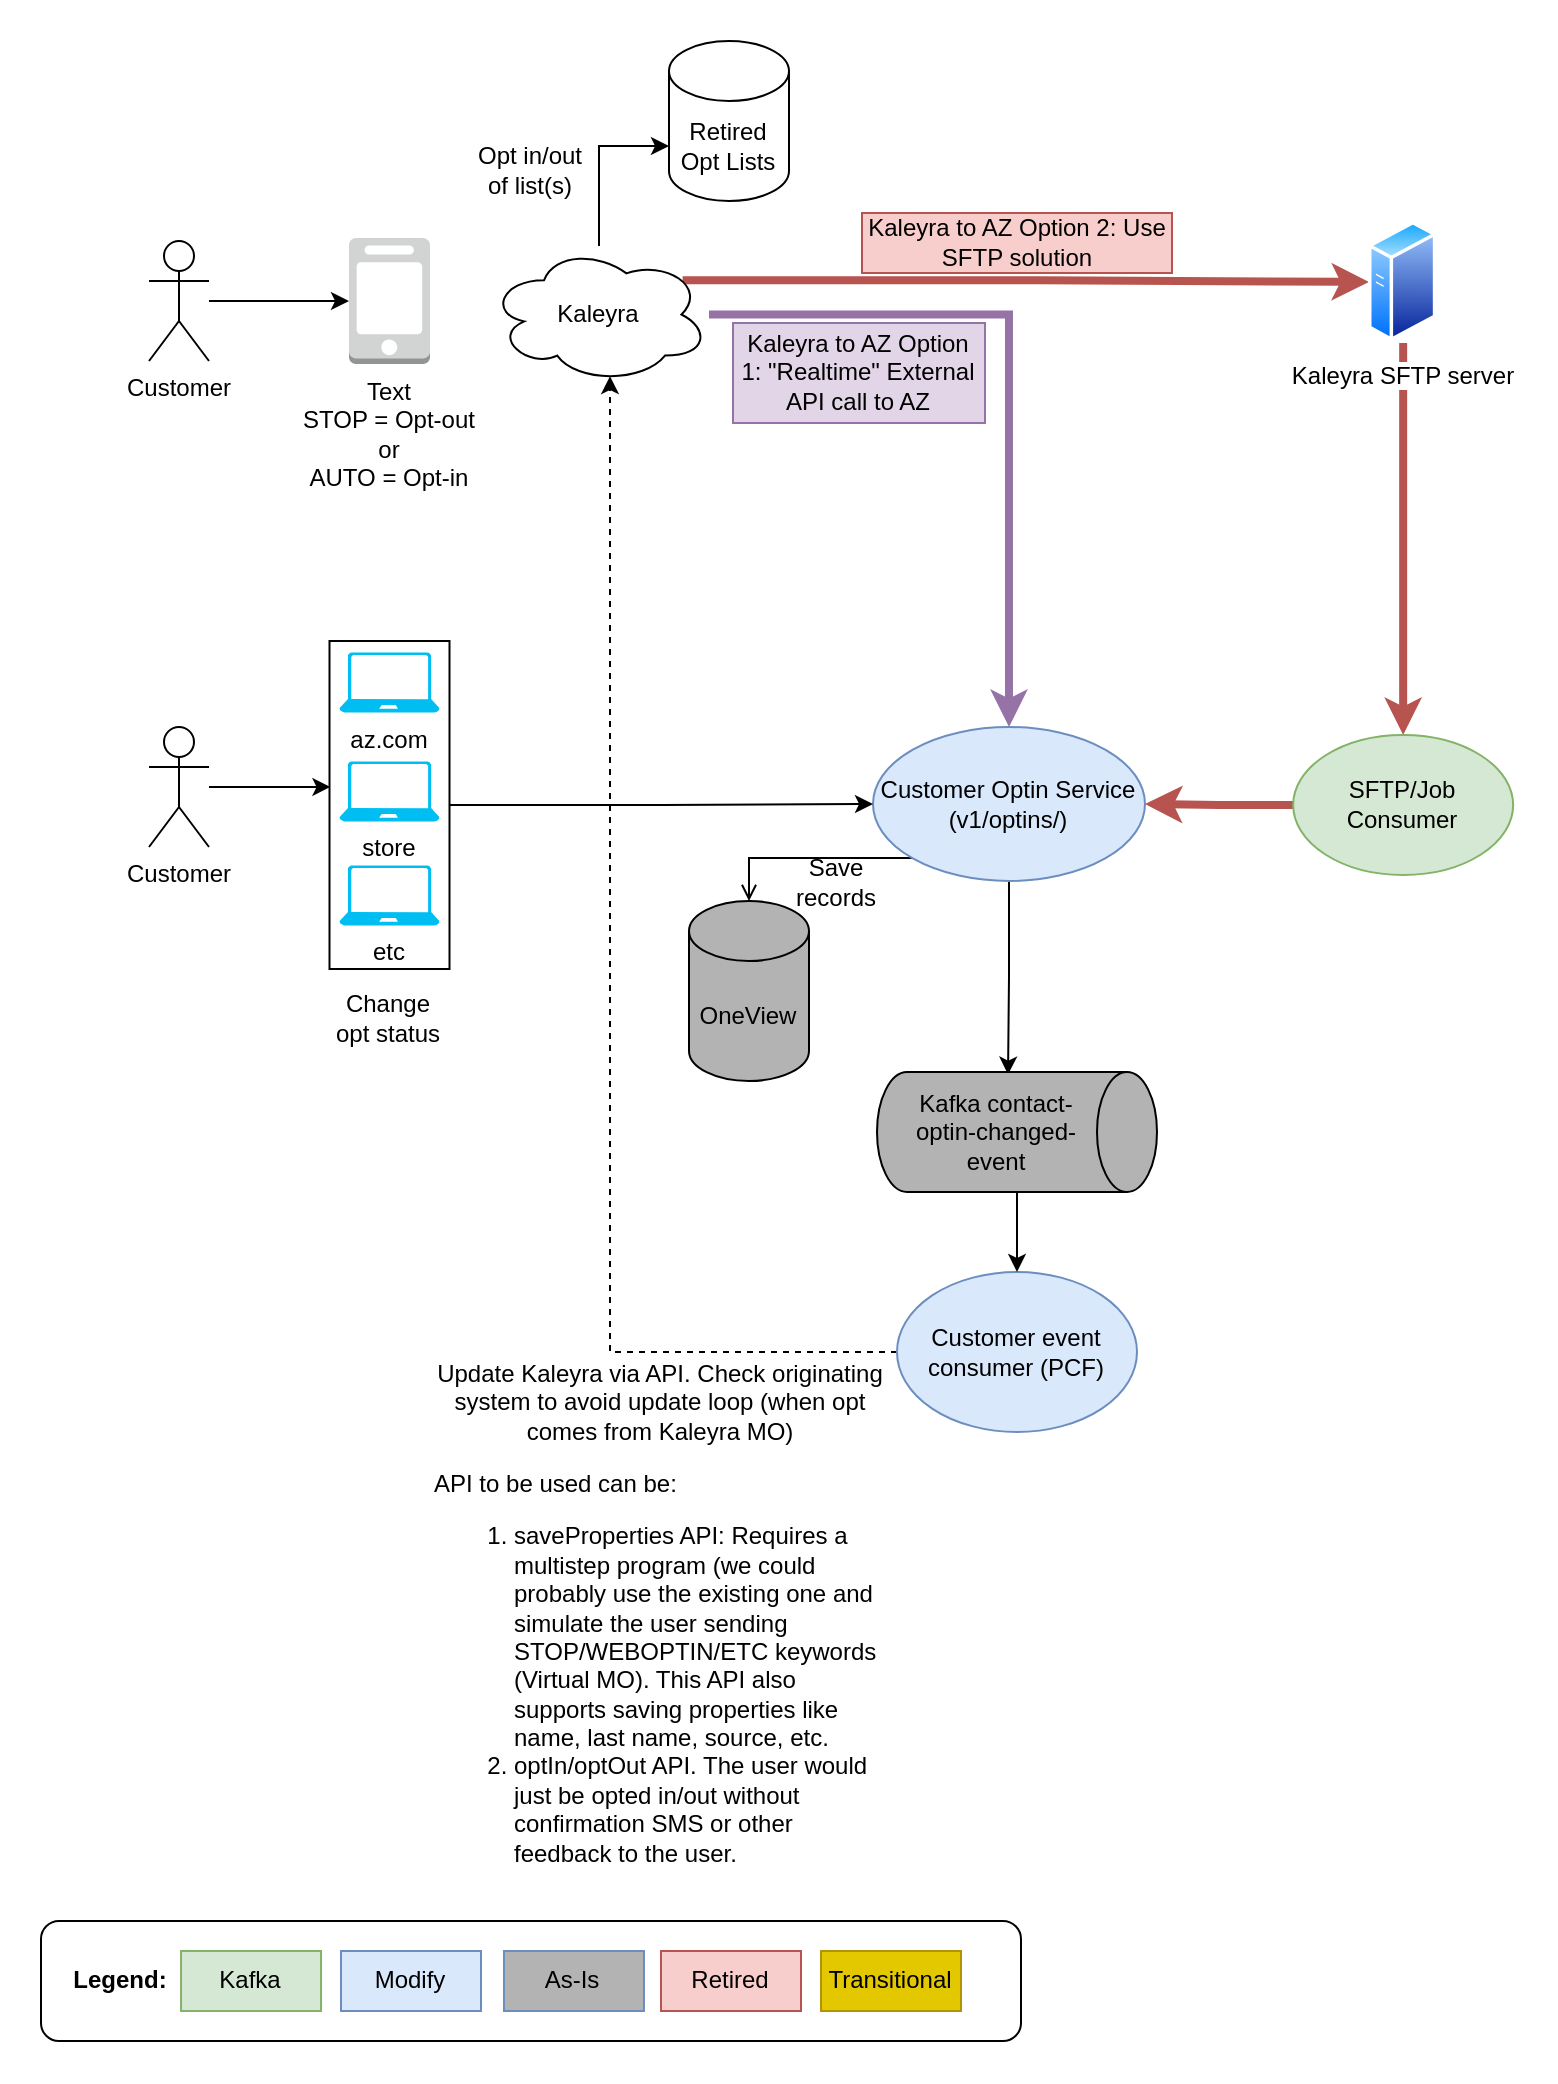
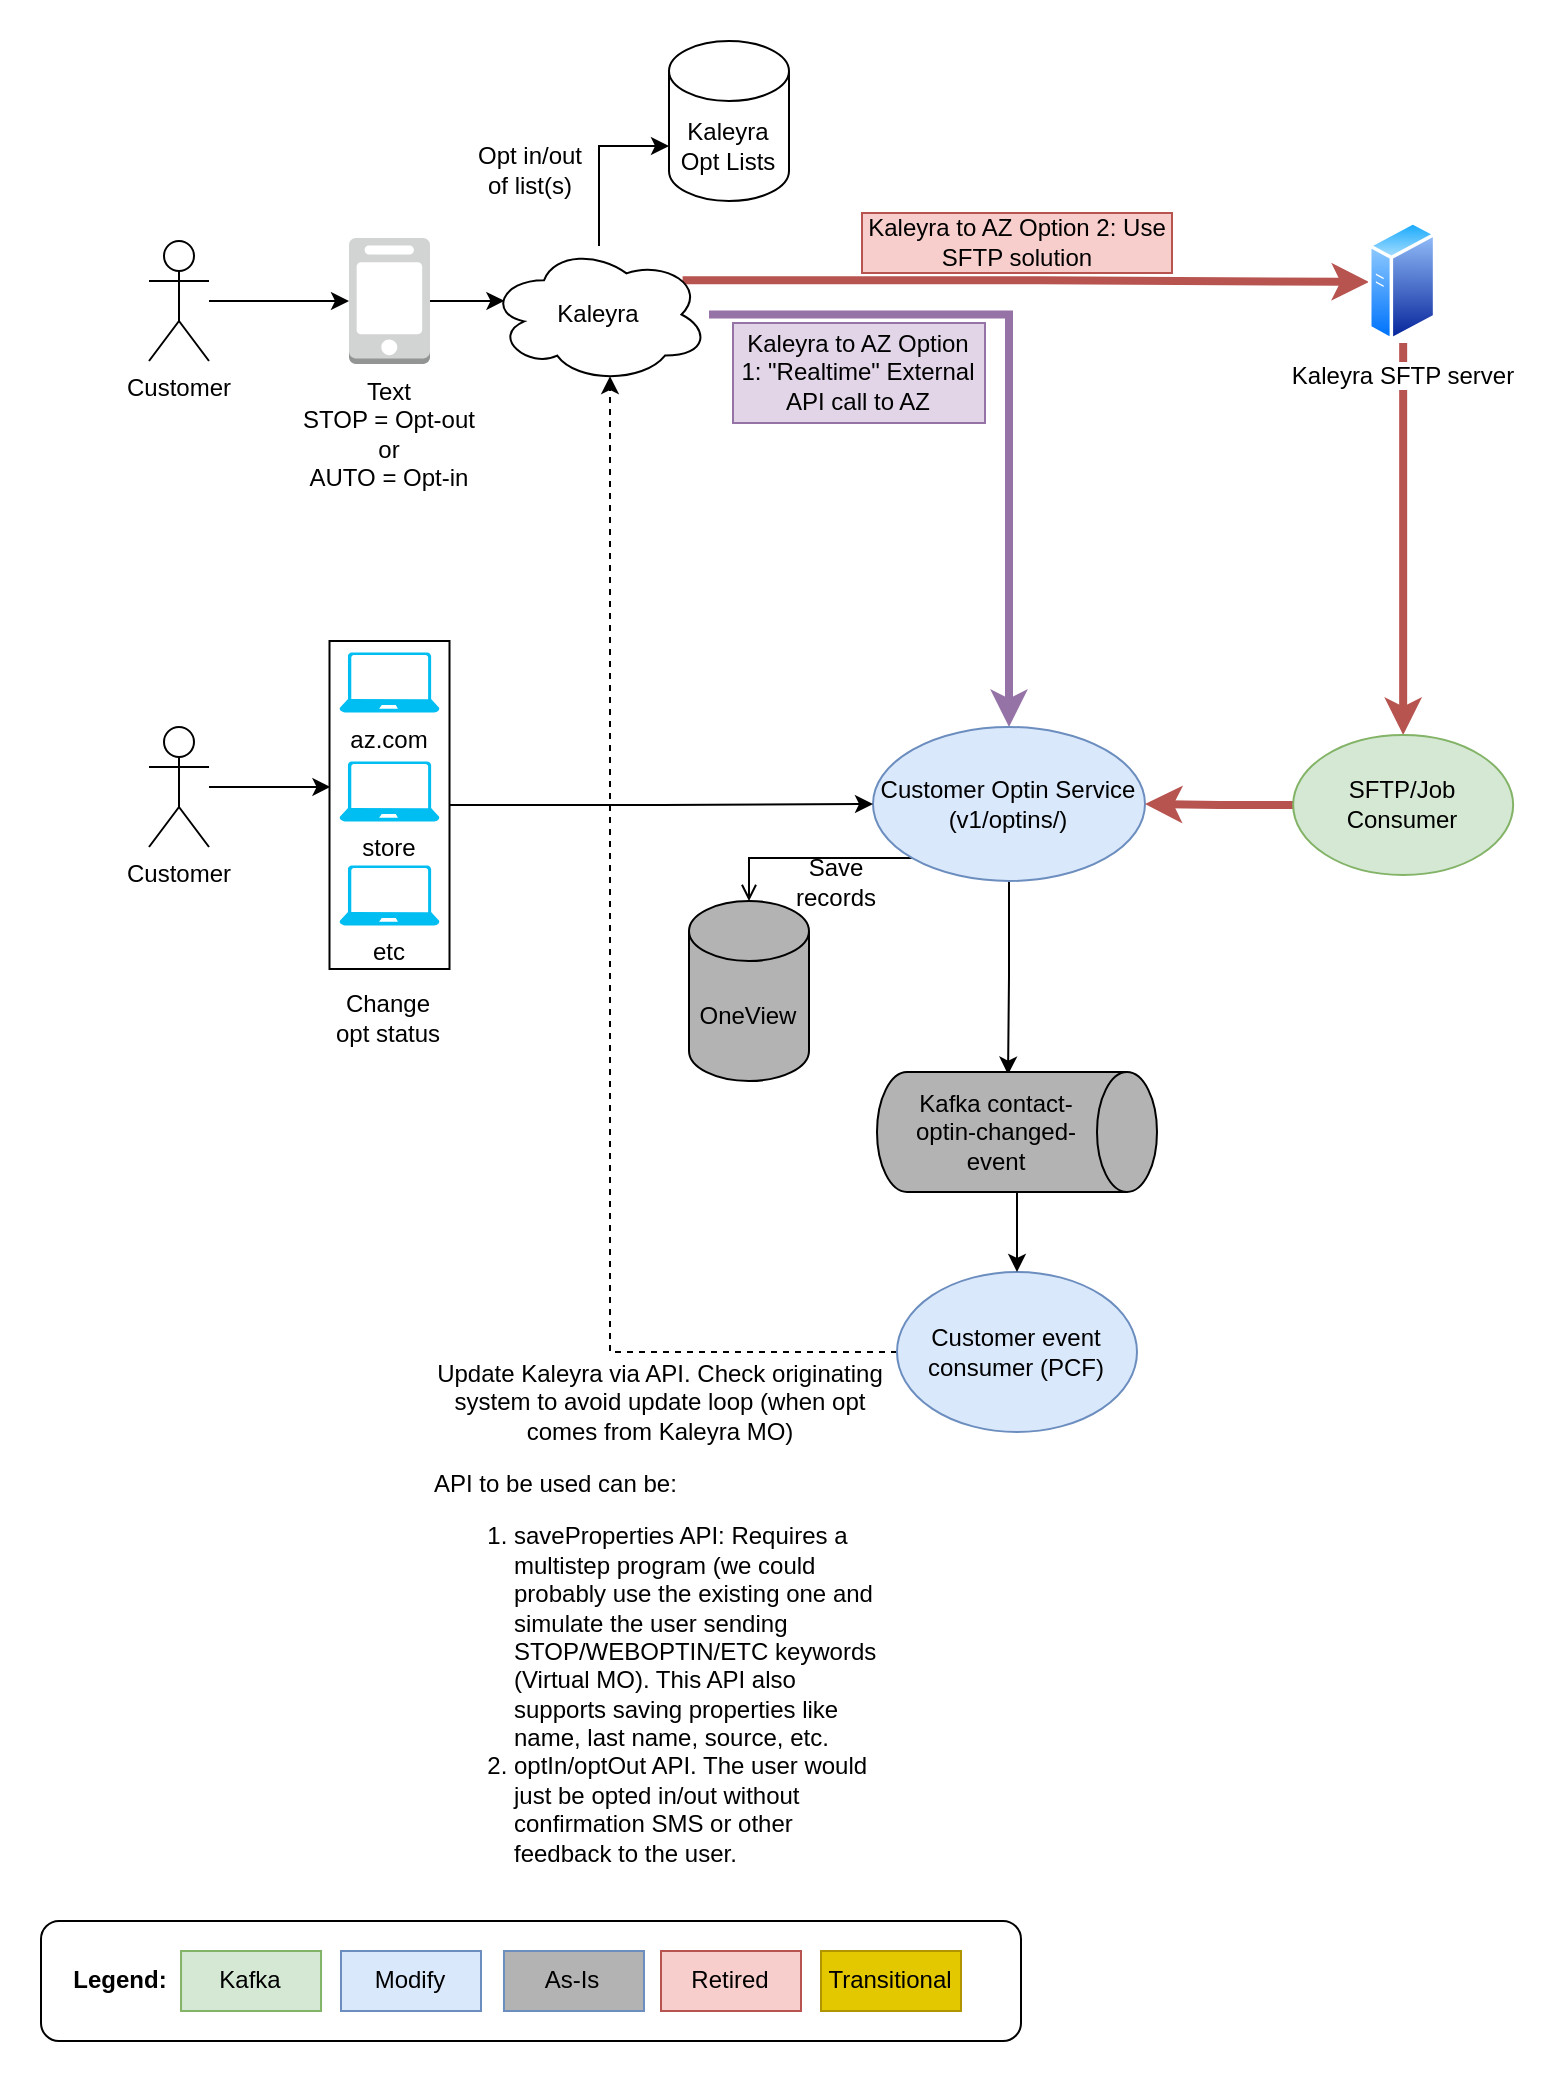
- <mxCell id="11" value="Retired Opt Lists" style="shape=cylinder3;whiteSpace=wrap;html=1;boundedLbl=1;backgroundOutline=1;size=15;" vertex="1" parent="1"><mxGeometry x="334" width="60" height="80" as="geometry" y="20" /></mxCell>
+ <mxCell id="11" value="Kaleyra Opt Lists" style="shape=cylinder3;whiteSpace=wrap;html=1;boundedLbl=1;backgroundOutline=1;size=15;" vertex="1" parent="1"><mxGeometry x="334" width="60" height="80" as="geometry" y="20" /></mxCell>
+ <mxCell id="9" style="edgeStyle=orthogonalEdgeStyle;rounded=0;orthogonalLoop=1;jettySize=auto;html=1;entryX=0.07;entryY=0.4;entryDx=0;entryDy=0;entryPerimeter=0;" edge="1" parent="1" source="10" target="6"><mxGeometry relative="1" as="geometry" /></mxCell>
